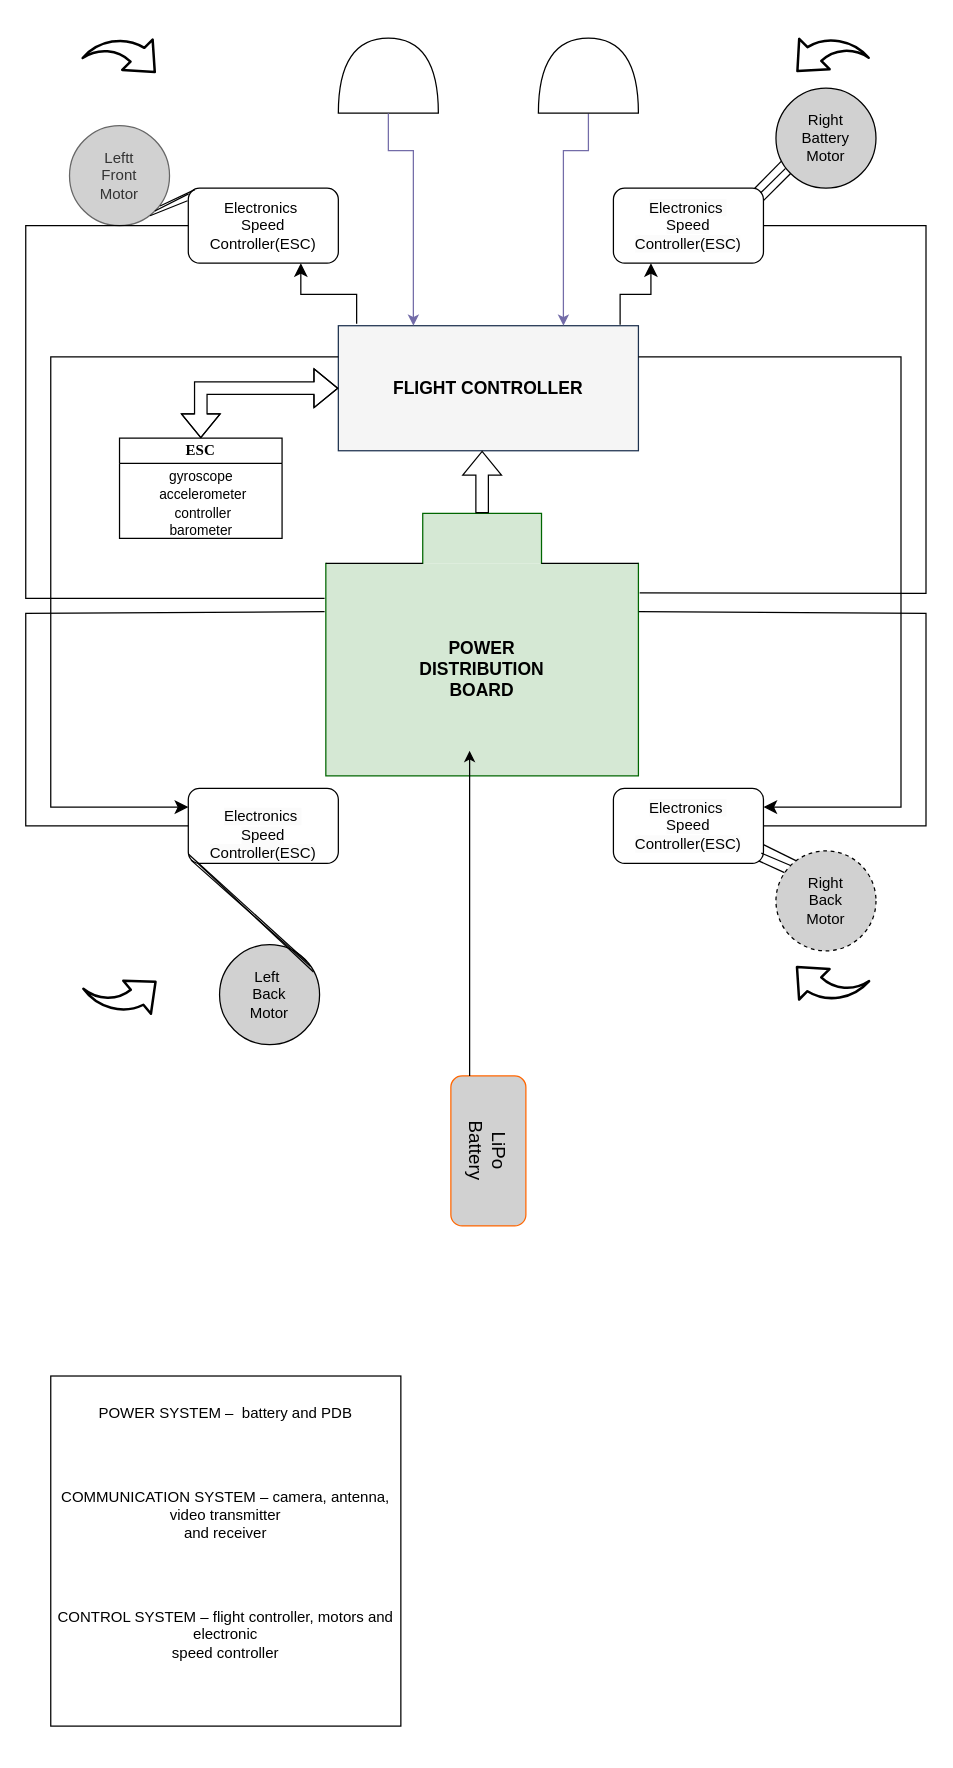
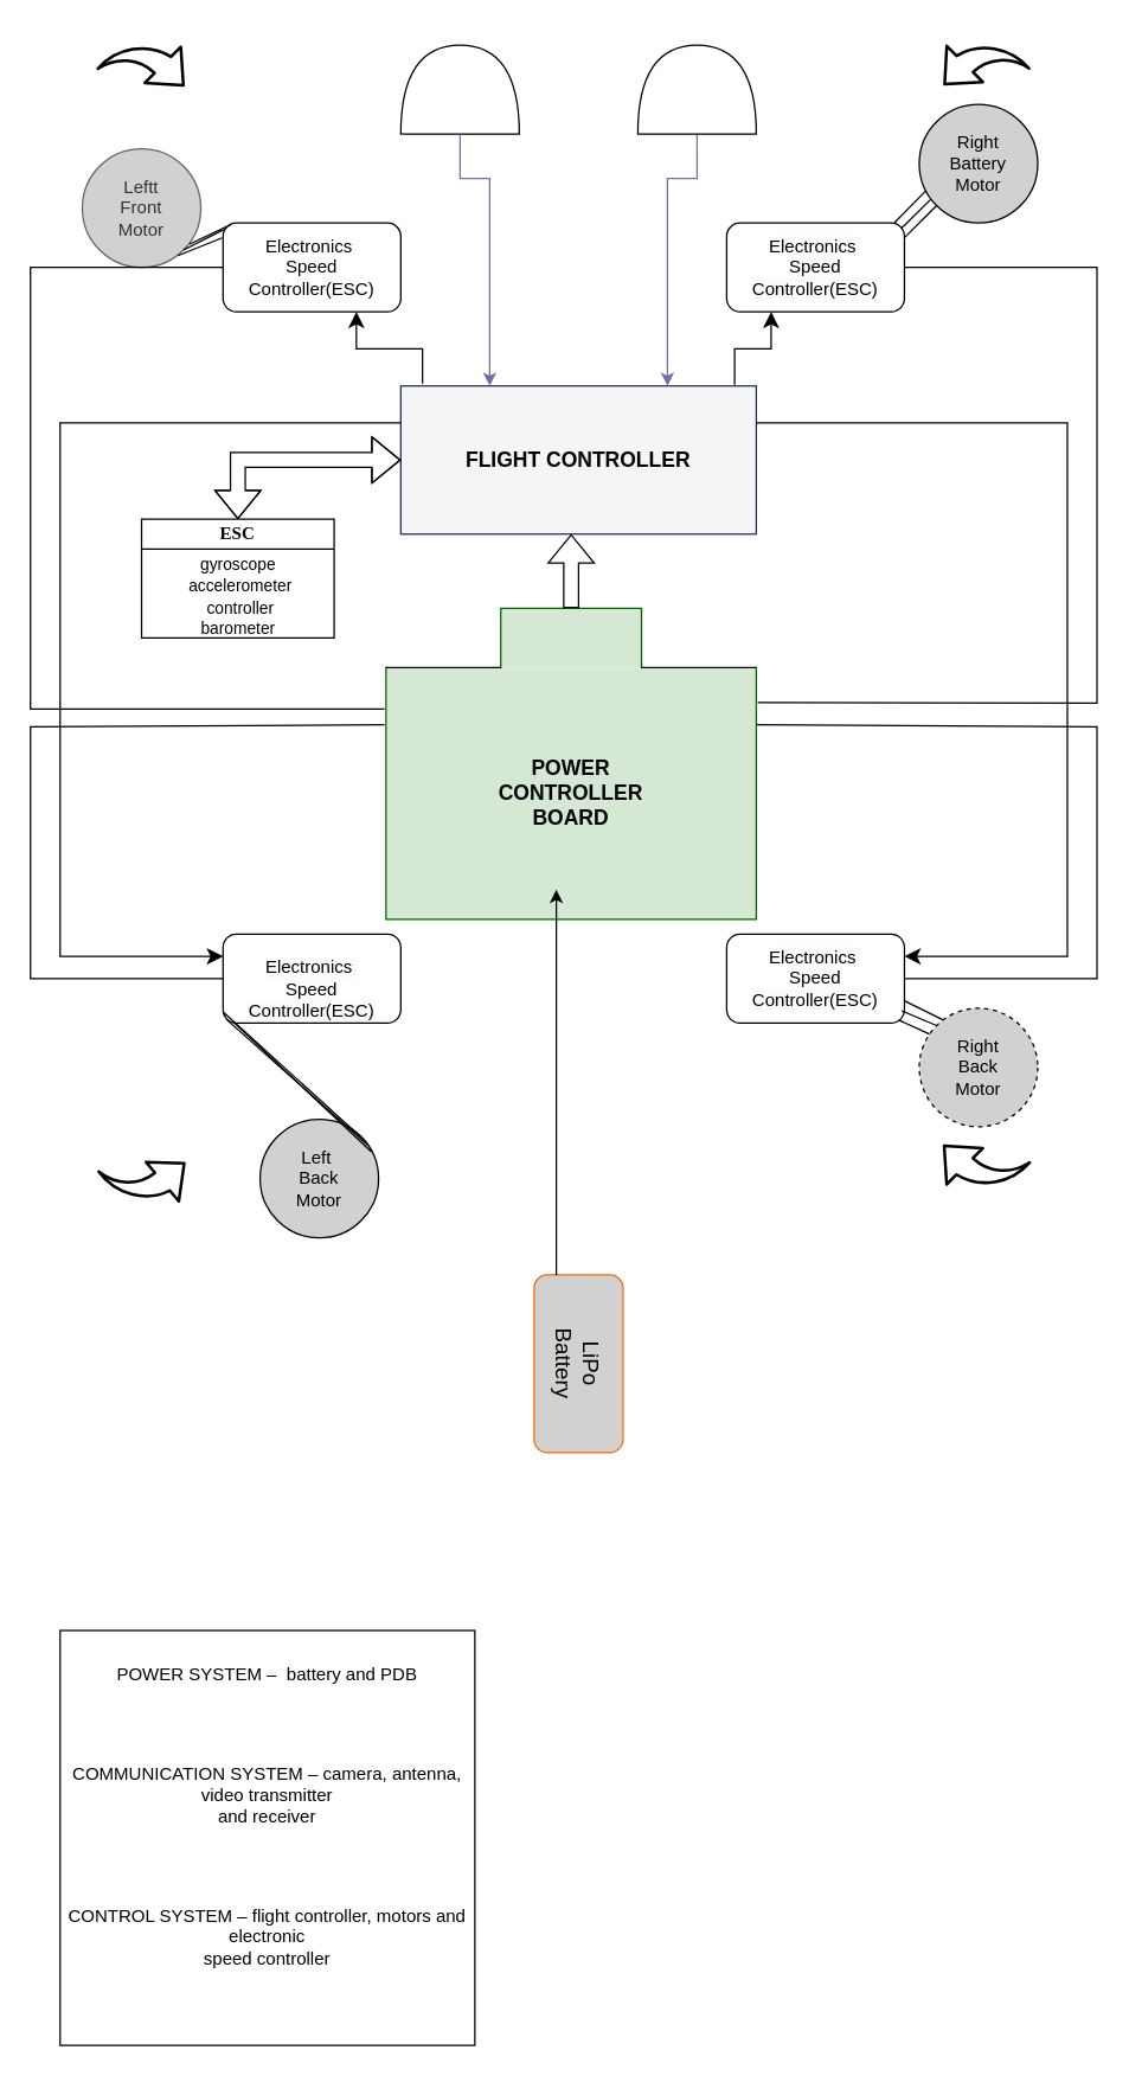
- <mxCell id="32" value="&lt;span style=&quot;font-size: 14px;&quot;&gt;&lt;b&gt;POWER&lt;br&gt;DISTRIBUTION&lt;br&gt;BOARD&lt;/b&gt;&lt;/span&gt;" style="shape=partialRectangle;whiteSpace=wrap;html=1;bottom=1;right=1;left=1;top=0;fillColor=#d5e8d4;routingCenterX=-0.5;shadow=0;strokeColor=#006600;strokeWidth=1;fontFamily=Helvetica;fontSize=12;" vertex="1" parent="1"><mxGeometry x="260" y="450" width="250" height="170" as="geometry" /></mxCell>
+ <mxCell id="32" value="&lt;span style=&quot;font-size: 14px;&quot;&gt;&lt;b&gt;POWER&lt;br&gt;CONTROLLER&lt;br&gt;BOARD&lt;/b&gt;&lt;/span&gt;" style="shape=partialRectangle;whiteSpace=wrap;html=1;bottom=1;right=1;left=1;top=0;fillColor=#d5e8d4;routingCenterX=-0.5;shadow=0;strokeColor=#006600;strokeWidth=1;fontFamily=Helvetica;fontSize=12;" vertex="1" parent="1"><mxGeometry x="260" y="450" width="250" height="170" as="geometry" /></mxCell>
